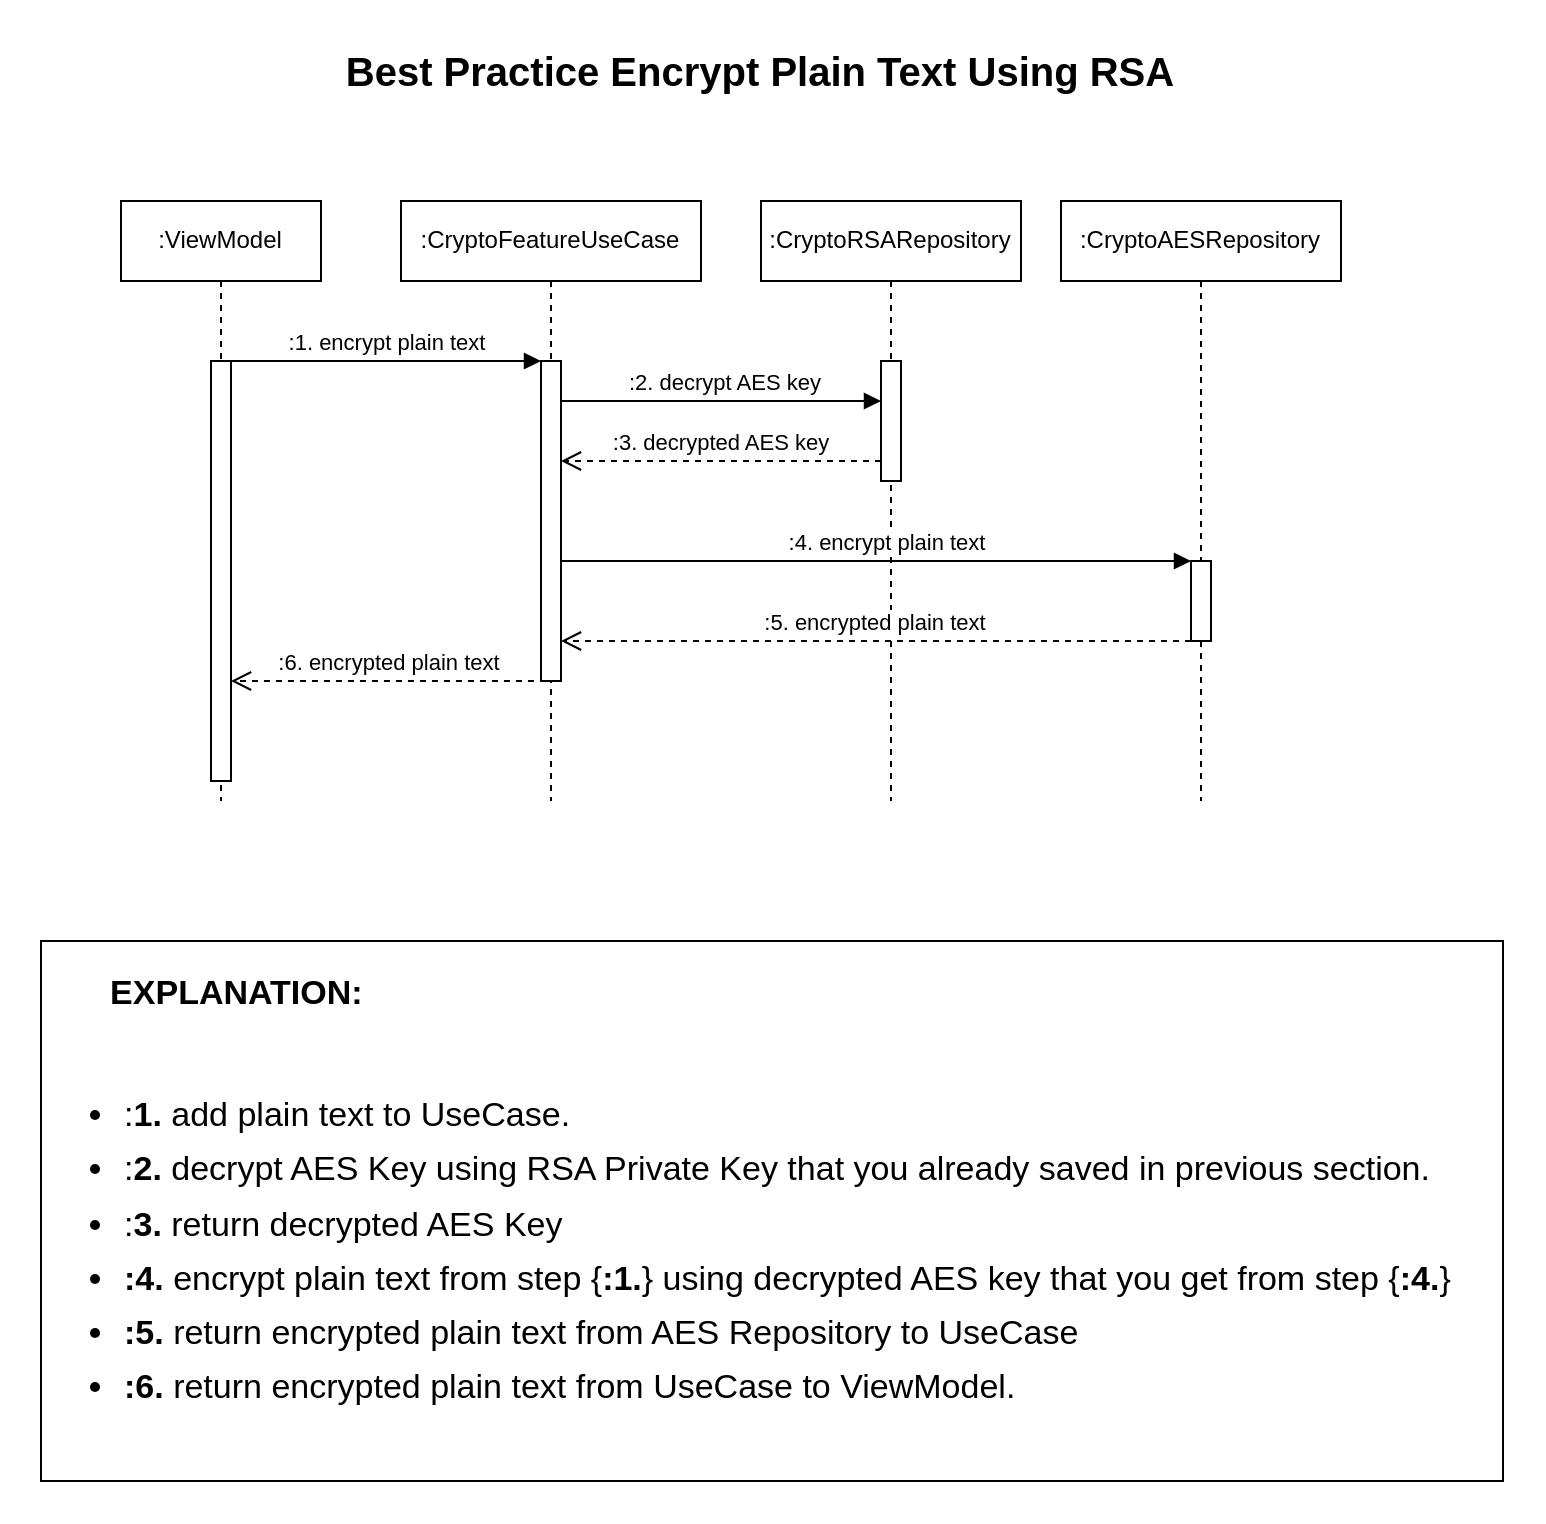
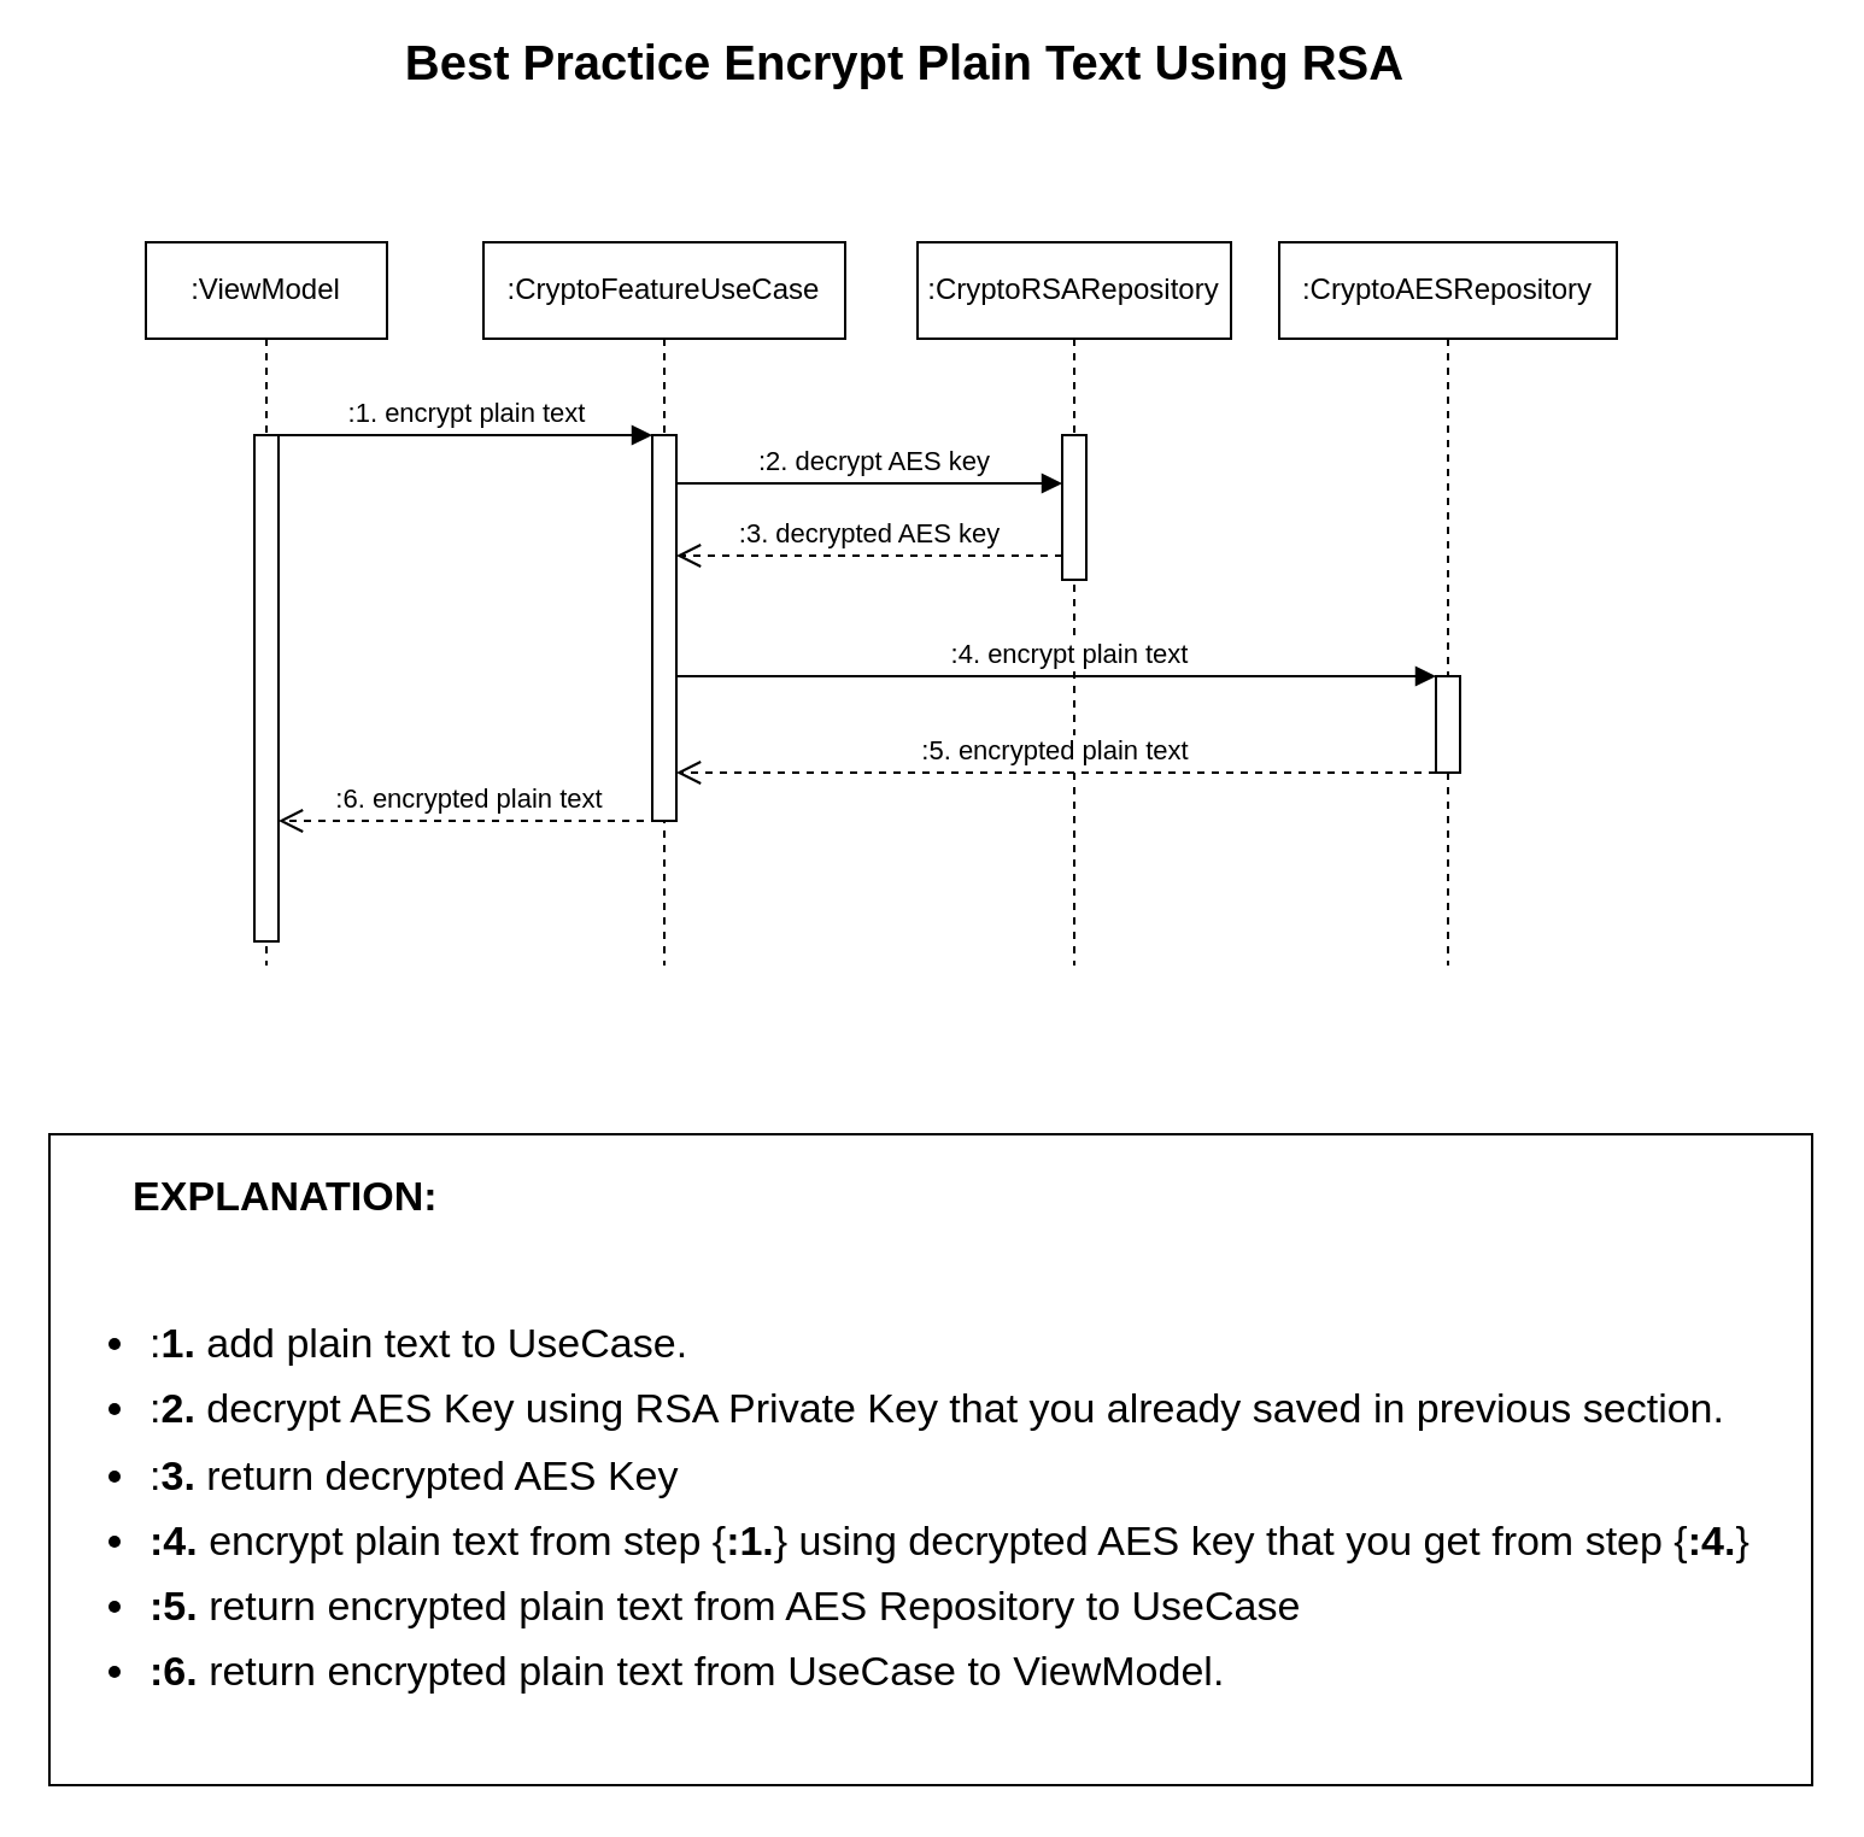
- <mxCell id="16" value="&lt;font style=&quot;font-size: 20px;&quot;&gt;&lt;b&gt;Best Practice Encrypt Plain Text Using RSA&lt;/b&gt;&lt;/font&gt;" style="text;html=1;strokeColor=none;fillColor=none;align=center;verticalAlign=middle;whiteSpace=wrap;rounded=0;" vertex="1" parent="1"><mxGeometry x="130" y="20" width="500" height="30" as="geometry" /></mxCell>
+ <mxCell id="16" value="&lt;font style=&quot;font-size: 20px;&quot;&gt;&lt;b&gt;Best Practice Encrypt Plain Text Using RSA&lt;/b&gt;&lt;/font&gt;" style="text;html=1;strokeColor=none;fillColor=none;align=center;verticalAlign=middle;whiteSpace=wrap;rounded=0;" vertex="1" parent="1"><mxGeometry x="125" y="10" width="500" height="30" as="geometry" /></mxCell>
